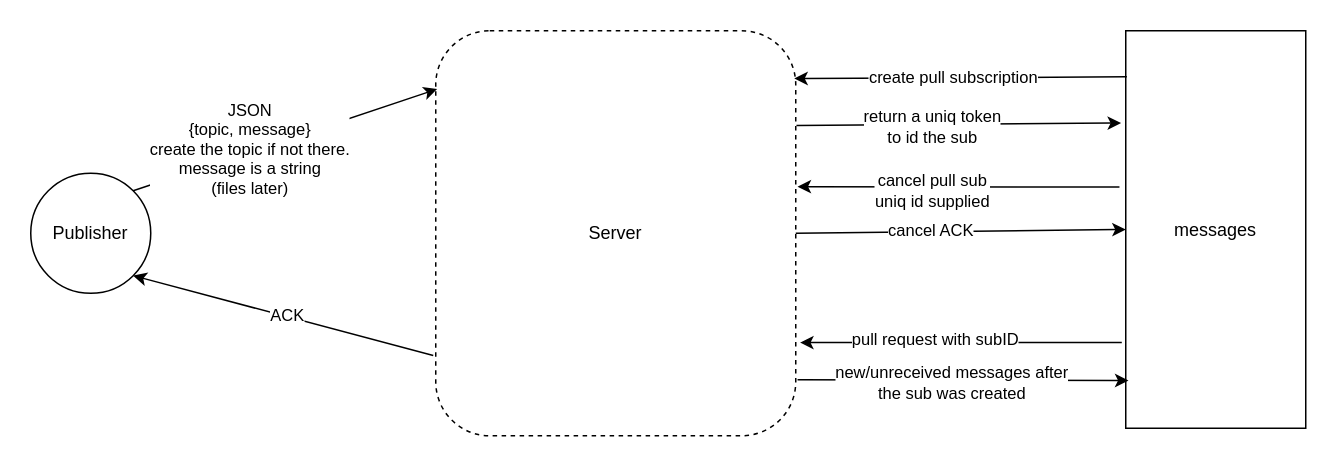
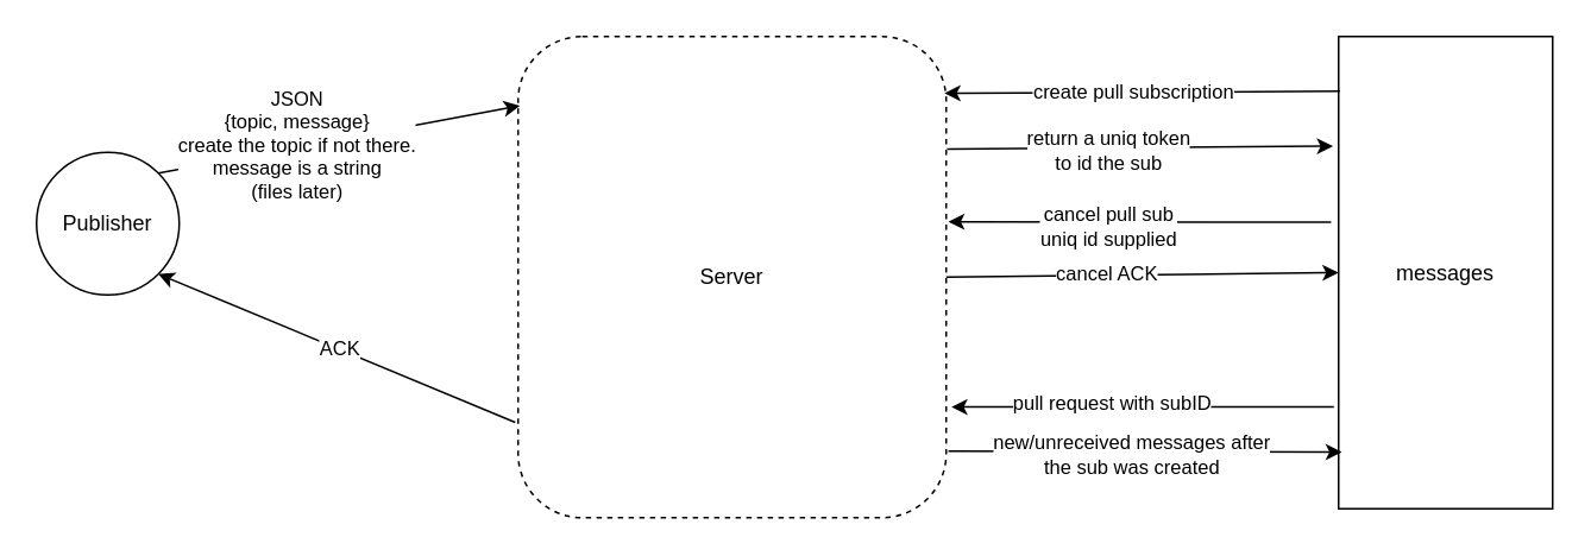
- <mxCell id="3" value="Publisher" style="ellipse;whiteSpace=wrap;html=1;aspect=fixed;" parent="1" vertex="1"><mxGeometry x="20" y="115" width="80" height="80" as="geometry" /></mxCell>
+ <mxCell id="3" value="Publisher" style="ellipse;whiteSpace=wrap;html=1;aspect=fixed;" parent="1" vertex="1"><mxGeometry x="20" y="85" width="80" height="80" as="geometry" /></mxCell>
